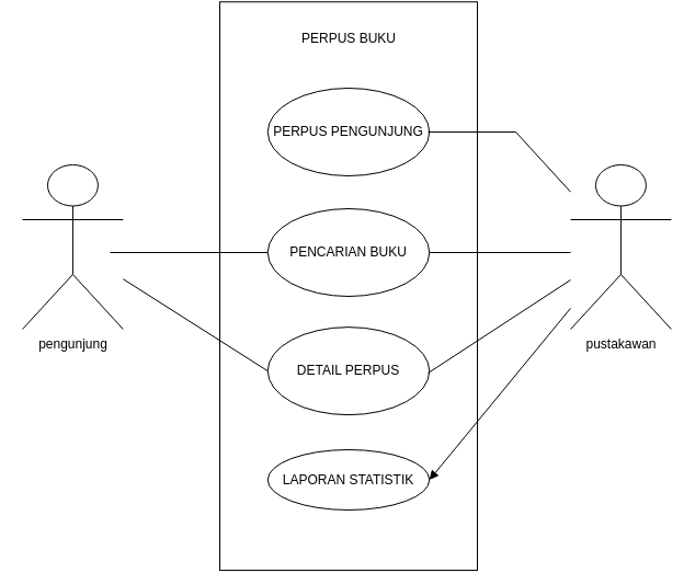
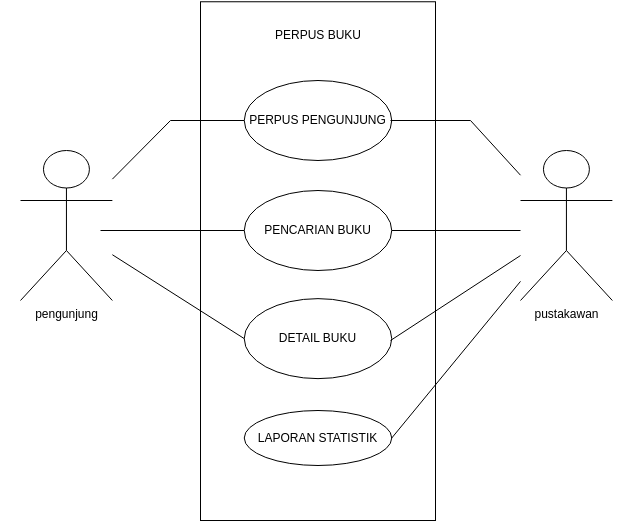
+ <mxCell id="10" value="" style="endArrow=none;html=1;rounded=0;entryX=0;entryY=0.5;entryDx=0;entryDy=0;" edge="1" parent="1" source="3" target="6"><mxGeometry width="50" height="50" relative="1" as="geometry"><mxPoint x="320" y="160" as="sourcePoint" /><mxPoint x="370" y="110" as="targetPoint" /><Array as="points"><mxPoint x="170" y="120" /></Array></mxGeometry></mxCell>
- <mxCell id="9" value="DETAIL PERPUS" style="ellipse;whiteSpace=wrap;html=1;" vertex="1" parent="1"><mxGeometry x="243.76" y="298.13" width="147.49" height="80" as="geometry" /></mxCell>
+ <mxCell id="9" value="DETAIL BUKU" style="ellipse;whiteSpace=wrap;html=1;" vertex="1" parent="1"><mxGeometry x="243.76" y="298.13" width="147.49" height="80" as="geometry" /></mxCell>
- <mxCell id="16" value="" style="endArrow=block;html=1;rounded=0;entryX=1;entryY=0.5;entryDx=0;entryDy=0;" edge="1" parent="1" source="4" target="8"><mxGeometry width="50" height="50" relative="1" as="geometry"><mxPoint x="510" y="280" as="sourcePoint" /><mxPoint x="370" y="110" as="targetPoint" /></mxGeometry></mxCell>
+ <mxCell id="16" value="" style="endArrow=none;html=1;rounded=0;entryX=1;entryY=0.5;entryDx=0;entryDy=0;" edge="1" parent="1" source="4" target="8"><mxGeometry width="50" height="50" relative="1" as="geometry"><mxPoint x="510" y="280" as="sourcePoint" /><mxPoint x="370" y="110" as="targetPoint" /></mxGeometry></mxCell>
